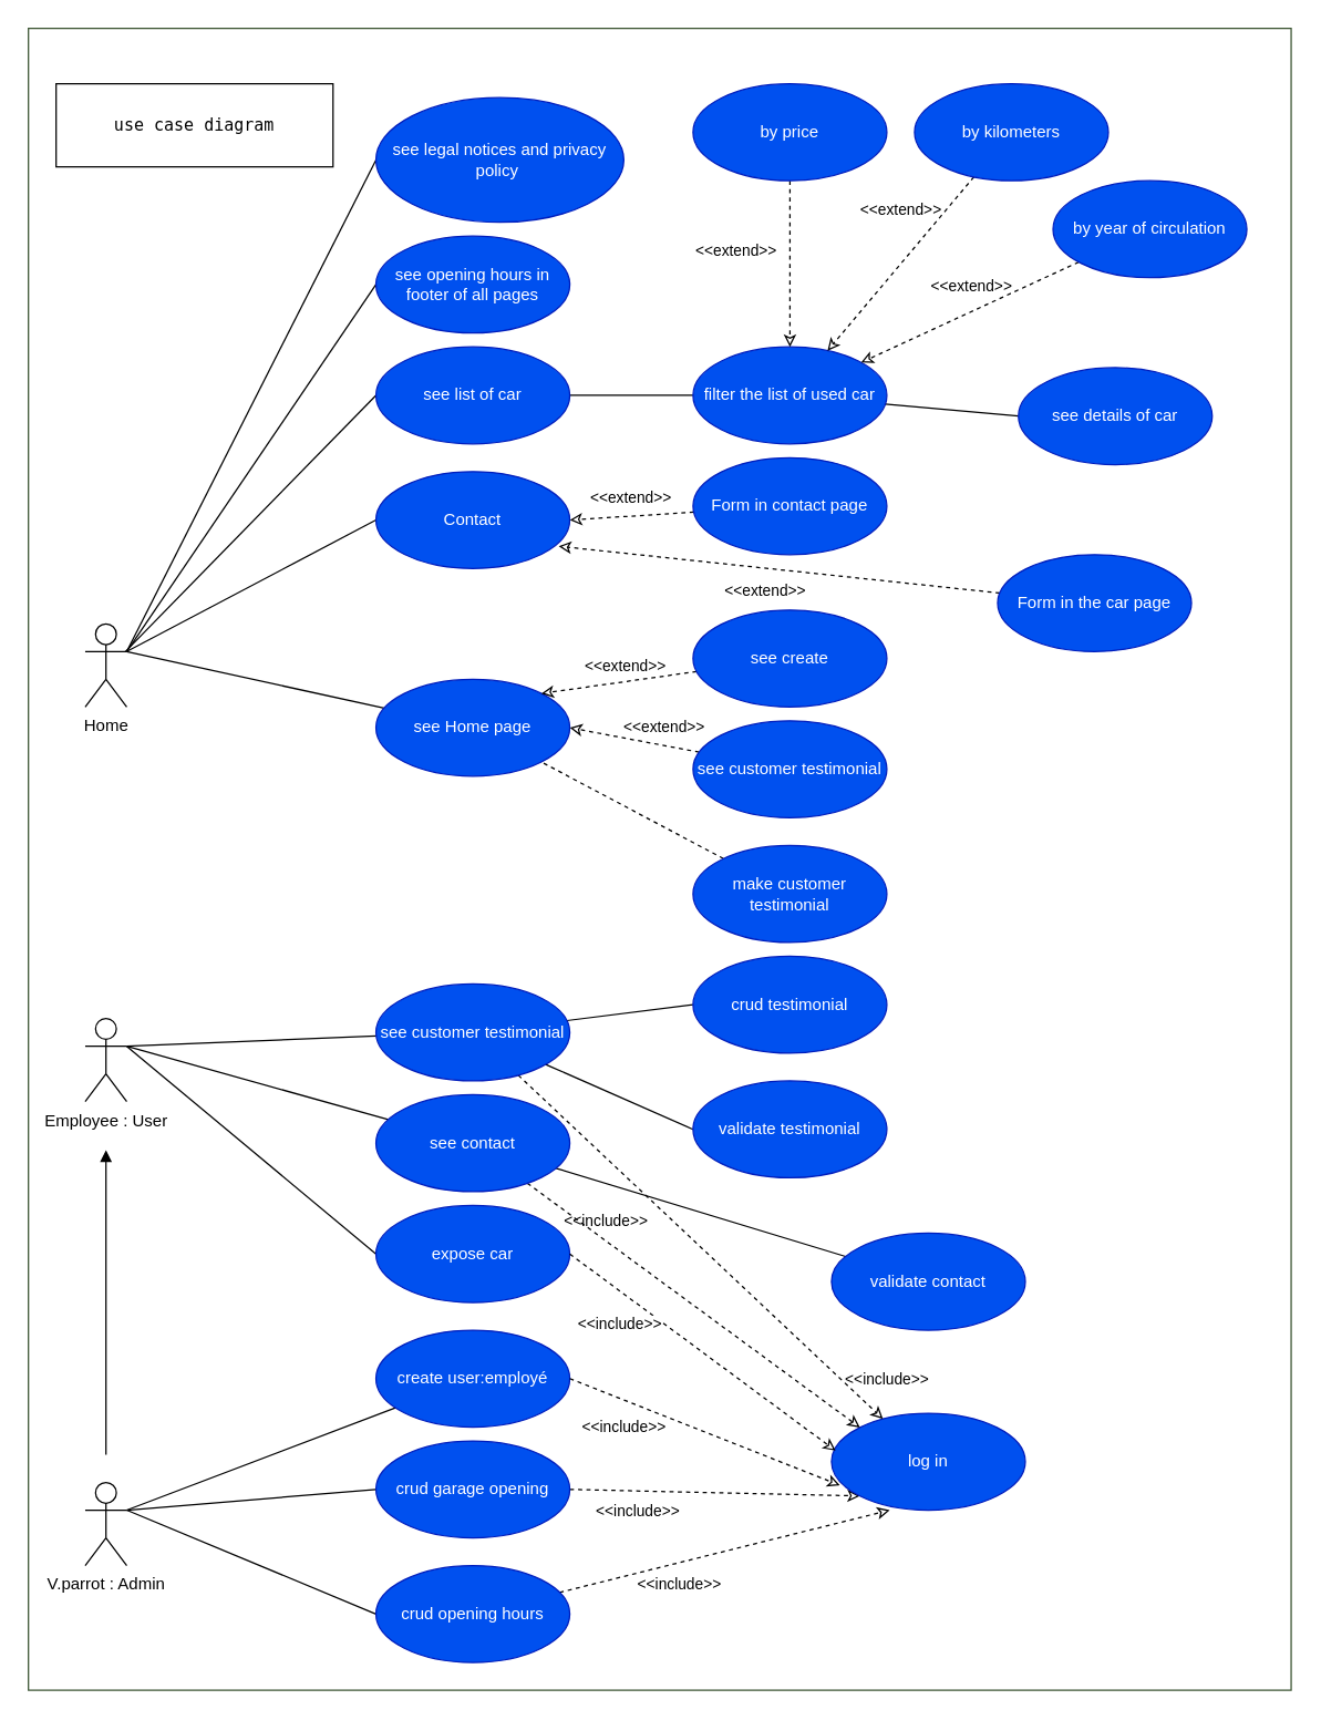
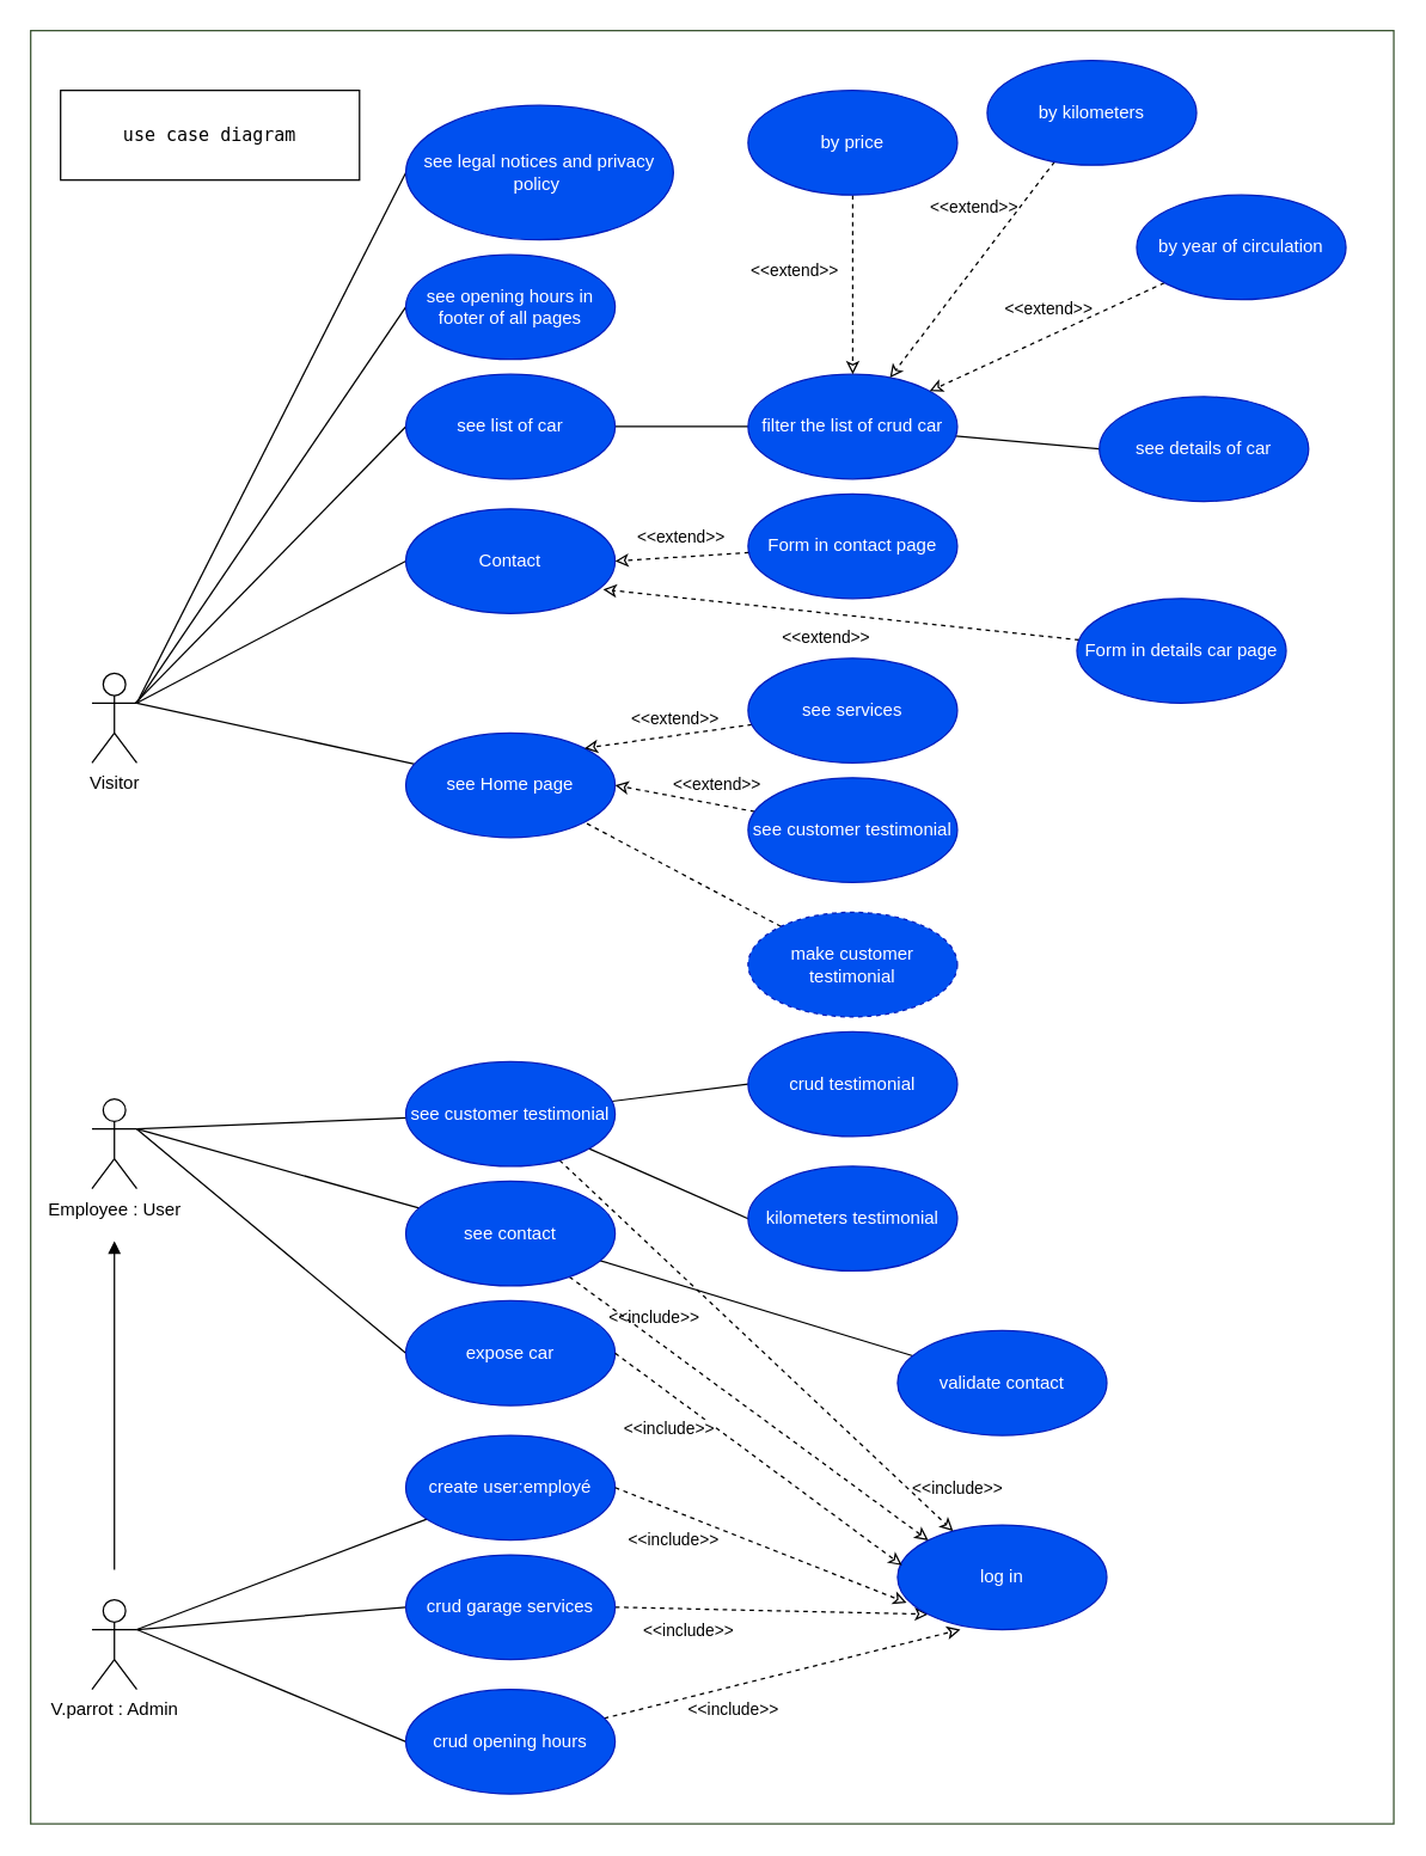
- <mxCell id="39" value="by&amp;nbsp;&lt;span style=&quot;text-align: left; background-color: initial;&quot;&gt;kilometers&lt;/span&gt;&lt;div class=&quot;QmZWSe&quot;&gt;&lt;div class=&quot;DHcWmd&quot;&gt;&lt;/div&gt;&lt;/div&gt;" style="ellipse;whiteSpace=wrap;html=1;fontColor=#ffffff;fillColor=#0050ef;strokeColor=#001DBC;" parent="1" vertex="1"><mxGeometry x="660" y="60" width="140" height="70" as="geometry" /></mxCell>
+ <mxCell id="39" value="by&amp;nbsp;&lt;span style=&quot;text-align: left; background-color: initial;&quot;&gt;kilometers&lt;/span&gt;&lt;div class=&quot;QmZWSe&quot;&gt;&lt;div class=&quot;DHcWmd&quot;&gt;&lt;/div&gt;&lt;/div&gt;" style="ellipse;whiteSpace=wrap;html=1;fontColor=#ffffff;fillColor=#0050ef;strokeColor=#001DBC;" parent="1" vertex="1"><mxGeometry x="660" y="40" width="140" height="70" as="geometry" /></mxCell>
- <mxCell id="33" value="filter the list of used car" style="ellipse;whiteSpace=wrap;html=1;fontColor=#ffffff;fillColor=#0050ef;strokeColor=#001DBC;" parent="1" vertex="1"><mxGeometry x="500" y="250" width="140" height="70" as="geometry" /></mxCell>
+ <mxCell id="33" value="filter the list of crud car" style="ellipse;whiteSpace=wrap;html=1;fontColor=#ffffff;fillColor=#0050ef;strokeColor=#001DBC;" parent="1" vertex="1"><mxGeometry x="500" y="250" width="140" height="70" as="geometry" /></mxCell>
- <mxCell id="56" value="Form in the car page" style="ellipse;whiteSpace=wrap;html=1;fontColor=#ffffff;fillColor=#0050ef;strokeColor=#001DBC;" parent="1" vertex="1"><mxGeometry x="720" y="400" width="140" height="70" as="geometry" /></mxCell>
+ <mxCell id="56" value="Form in details car page" style="ellipse;whiteSpace=wrap;html=1;fontColor=#ffffff;fillColor=#0050ef;strokeColor=#001DBC;" parent="1" vertex="1"><mxGeometry x="720" y="400" width="140" height="70" as="geometry" /></mxCell>
- <mxCell id="62" value="see create" style="ellipse;whiteSpace=wrap;html=1;fontColor=#ffffff;fillColor=#0050ef;strokeColor=#001DBC;" parent="1" vertex="1"><mxGeometry x="500" y="440" width="140" height="70" as="geometry" /></mxCell>
+ <mxCell id="62" value="see services" style="ellipse;whiteSpace=wrap;html=1;fontColor=#ffffff;fillColor=#0050ef;strokeColor=#001DBC;" parent="1" vertex="1"><mxGeometry x="500" y="440" width="140" height="70" as="geometry" /></mxCell>
- <mxCell id="8" value="Home" style="shape=umlActor;verticalLabelPosition=bottom;verticalAlign=top;html=1;fontColor=#000000;strokeColor=#000000;" parent="1" vertex="1"><mxGeometry x="61" y="450" width="30" height="60" as="geometry" /></mxCell>
+ <mxCell id="8" value="Visitor" style="shape=umlActor;verticalLabelPosition=bottom;verticalAlign=top;html=1;fontColor=#000000;strokeColor=#000000;" parent="1" vertex="1"><mxGeometry x="61" y="450" width="30" height="60" as="geometry" /></mxCell>
- <mxCell id="67" value="make&amp;nbsp;&lt;span style=&quot;text-align: left; background-color: initial;&quot;&gt;customer testimonial&lt;/span&gt;" style="ellipse;whiteSpace=wrap;html=1;fontColor=#ffffff;fillColor=#0050ef;strokeColor=#001DBC;" parent="1" vertex="1"><mxGeometry x="500" y="610" width="140" height="70" as="geometry" /></mxCell>
+ <mxCell id="67" value="make&amp;nbsp;&lt;span style=&quot;text-align: left; background-color: initial;&quot;&gt;customer testimonial&lt;/span&gt;" style="ellipse;whiteSpace=wrap;html=1;fontColor=#ffffff;fillColor=#0050ef;strokeColor=#001DBC;dashed=1;" parent="1" vertex="1"><mxGeometry x="500" y="610" width="140" height="70" as="geometry" /></mxCell>
- <mxCell id="75" value="validate testimonial" style="ellipse;whiteSpace=wrap;html=1;fontColor=#ffffff;fillColor=#0050ef;strokeColor=#001DBC;" parent="1" vertex="1"><mxGeometry x="500" y="780" width="140" height="70" as="geometry" /></mxCell>
+ <mxCell id="75" value="kilometers testimonial" style="ellipse;whiteSpace=wrap;html=1;fontColor=#ffffff;fillColor=#0050ef;strokeColor=#001DBC;" parent="1" vertex="1"><mxGeometry x="500" y="780" width="140" height="70" as="geometry" /></mxCell>
- <mxCell id="17" value="crud garage opening" style="ellipse;whiteSpace=wrap;html=1;fontColor=#ffffff;fillColor=#0050ef;strokeColor=#001DBC;" parent="1" vertex="1"><mxGeometry x="271" y="1040" width="140" height="70" as="geometry" /></mxCell>
+ <mxCell id="17" value="crud garage services" style="ellipse;whiteSpace=wrap;html=1;fontColor=#ffffff;fillColor=#0050ef;strokeColor=#001DBC;" parent="1" vertex="1"><mxGeometry x="271" y="1040" width="140" height="70" as="geometry" /></mxCell>
